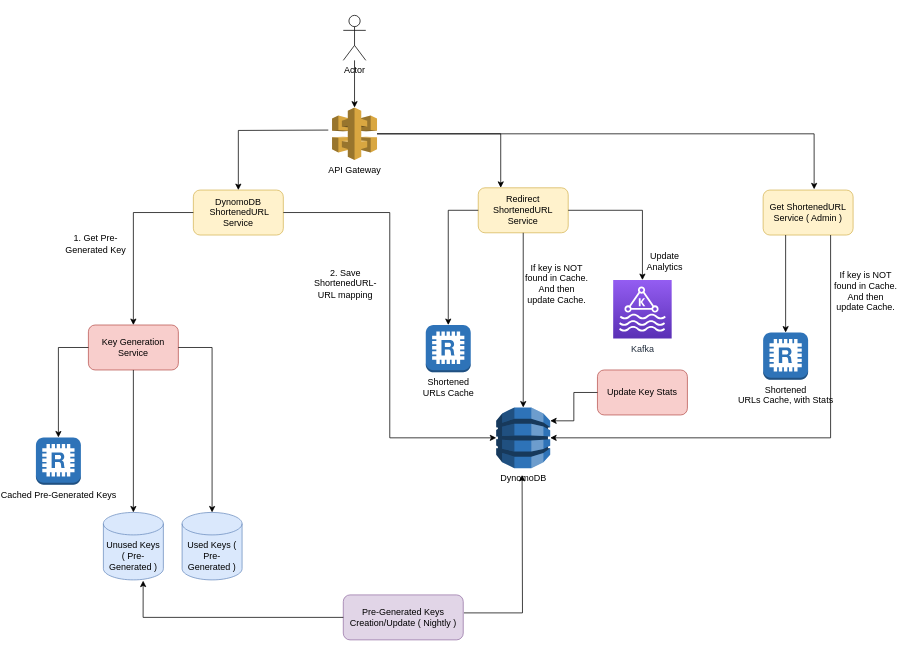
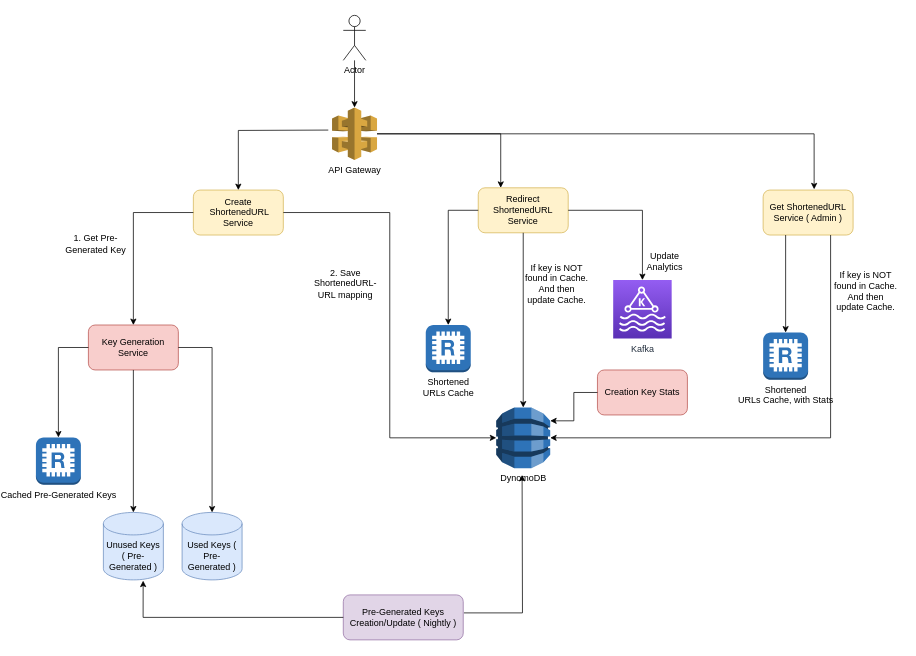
- <mxCell id="3" value="DynomoDB &amp;nbsp;ShortenedURL Service" style="rounded=1;whiteSpace=wrap;html=1;fillColor=#fff2cc;strokeColor=#d6b656;" vertex="1" parent="1"><mxGeometry x="230" y="253" width="120" height="60" as="geometry" /></mxCell>
+ <mxCell id="3" value="Create &amp;nbsp;ShortenedURL Service" style="rounded=1;whiteSpace=wrap;html=1;fillColor=#fff2cc;strokeColor=#d6b656;" vertex="1" parent="1"><mxGeometry x="230" y="253" width="120" height="60" as="geometry" /></mxCell>
- <mxCell id="26" value="Update Key Stats" style="rounded=1;whiteSpace=wrap;html=1;fillColor=#f8cecc;strokeColor=#b85450;" vertex="1" parent="1"><mxGeometry x="769" y="493" width="120" height="60" as="geometry" /></mxCell>
+ <mxCell id="26" value="Creation Key Stats" style="rounded=1;whiteSpace=wrap;html=1;fillColor=#f8cecc;strokeColor=#b85450;" vertex="1" parent="1"><mxGeometry x="769" y="493" width="120" height="60" as="geometry" /></mxCell>
